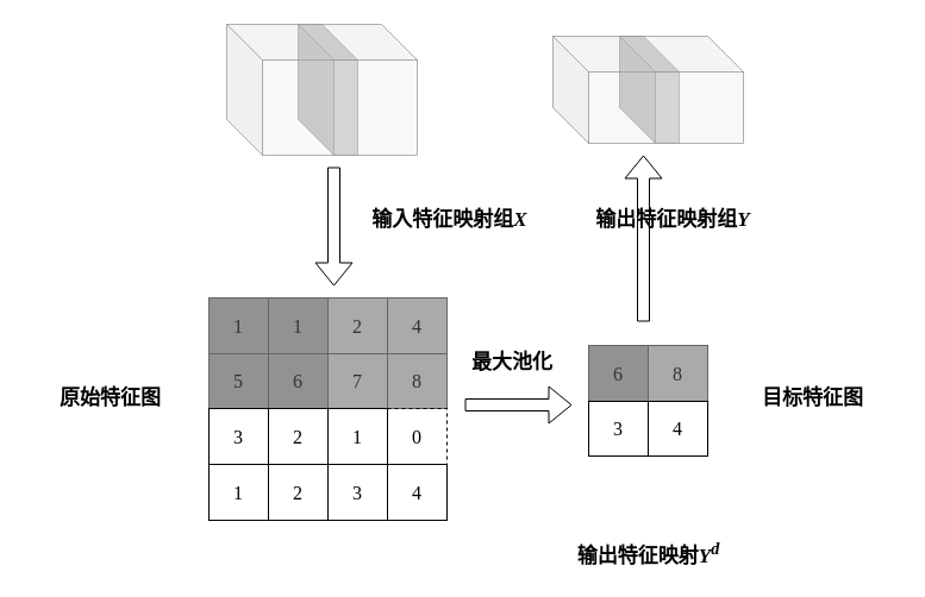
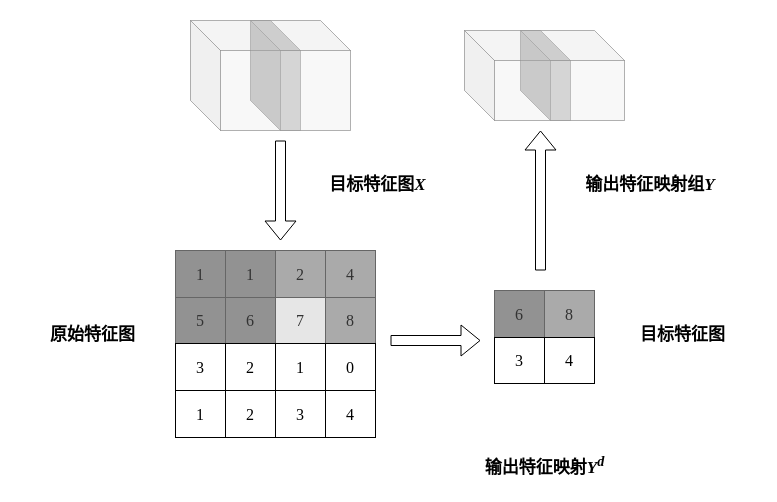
- <mxCell id="6" value="&lt;font style=&quot;font-size: 17px;&quot; face=&quot;Times New Roman&quot;&gt;输入特征映射组&lt;i&gt;X&lt;/i&gt;&lt;/font&gt;" style="text;html=1;strokeColor=none;fillColor=none;align=center;verticalAlign=middle;whiteSpace=wrap;rounded=0;fontStyle=1" vertex="1" parent="1"><mxGeometry x="305" y="170" width="145" height="30" as="geometry" /></mxCell>
+ <mxCell id="6" value="&lt;font style=&quot;font-size: 17px;&quot; face=&quot;Times New Roman&quot;&gt;目标特征图&lt;i&gt;X&lt;/i&gt;&lt;/font&gt;" style="text;html=1;strokeColor=none;fillColor=none;align=center;verticalAlign=middle;whiteSpace=wrap;rounded=0;fontStyle=1" vertex="1" parent="1"><mxGeometry x="305" y="170" width="145" height="30" as="geometry" /></mxCell>
- <mxCell id="39" value="&lt;font style=&quot;font-size: 17px;&quot; face=&quot;Times New Roman&quot;&gt;输出特征映射组&lt;i&gt;Y&lt;/i&gt;&lt;/font&gt;" style="text;html=1;strokeColor=none;fillColor=none;align=center;verticalAlign=middle;whiteSpace=wrap;rounded=0;fontStyle=1" vertex="1" parent="1"><mxGeometry x="485" y="170" width="160" height="30" as="geometry" /></mxCell>
+ <mxCell id="39" value="&lt;font style=&quot;font-size: 17px;&quot; face=&quot;Times New Roman&quot;&gt;输出特征映射组&lt;i&gt;Y&lt;/i&gt;&lt;/font&gt;" style="text;html=1;strokeColor=none;fillColor=none;align=center;verticalAlign=middle;whiteSpace=wrap;rounded=0;fontStyle=1" vertex="1" parent="1"><mxGeometry x="570" y="170" width="160" height="30" as="geometry" /></mxCell>
- <mxCell id="36" value="&lt;font face=&quot;Times New Roman&quot;&gt;&lt;span style=&quot;font-size: 17px;&quot;&gt;最大池化&lt;/span&gt;&lt;/font&gt;" style="text;html=1;strokeColor=none;fillColor=none;align=center;verticalAlign=middle;whiteSpace=wrap;rounded=0;fontStyle=1" vertex="1" parent="1"><mxGeometry x="380" y="290" width="100" height="30" as="geometry" /></mxCell>
- <mxCell id="15" value="7" style="connectable=0;recursiveResize=0;strokeColor=#666666;fillColor=#aaaaaa;align=center;whiteSpace=wrap;html=1;fontFamily=Times New Roman;fontSize=16;fontColor=#333333;" vertex="1" parent="12"><mxGeometry x="100" width="50" height="46" as="geometry"><mxRectangle width="50" height="46" as="alternateBounds" /></mxGeometry></mxCell>
+ <mxCell id="15" value="7" style="connectable=0;recursiveResize=0;strokeColor=#666666;fillColor=#e6e6e6;align=center;whiteSpace=wrap;html=1;fontFamily=Times New Roman;fontSize=16;fontColor=#333333;" vertex="1" parent="12"><mxGeometry x="100" width="50" height="46" as="geometry"><mxRectangle width="50" height="46" as="alternateBounds" /></mxGeometry></mxCell>
- <mxCell id="22" value="0" style="connectable=0;recursiveResize=0;strokeColor=inherit;fillColor=none;align=center;whiteSpace=wrap;html=1;fontFamily=Times New Roman;fontSize=16;dashed=1;" vertex="1" parent="1"><mxGeometry x="325" y="343" width="50" height="47" as="geometry"><mxRectangle width="50" height="47" as="alternateBounds" /></mxGeometry></mxCell>
+ <mxCell id="22" value="0" style="connectable=0;recursiveResize=0;strokeColor=inherit;fillColor=none;align=center;whiteSpace=wrap;html=1;fontFamily=Times New Roman;fontSize=16;" vertex="1" parent="1"><mxGeometry x="325" y="343" width="50" height="47" as="geometry"><mxRectangle width="50" height="47" as="alternateBounds" /></mxGeometry></mxCell>
